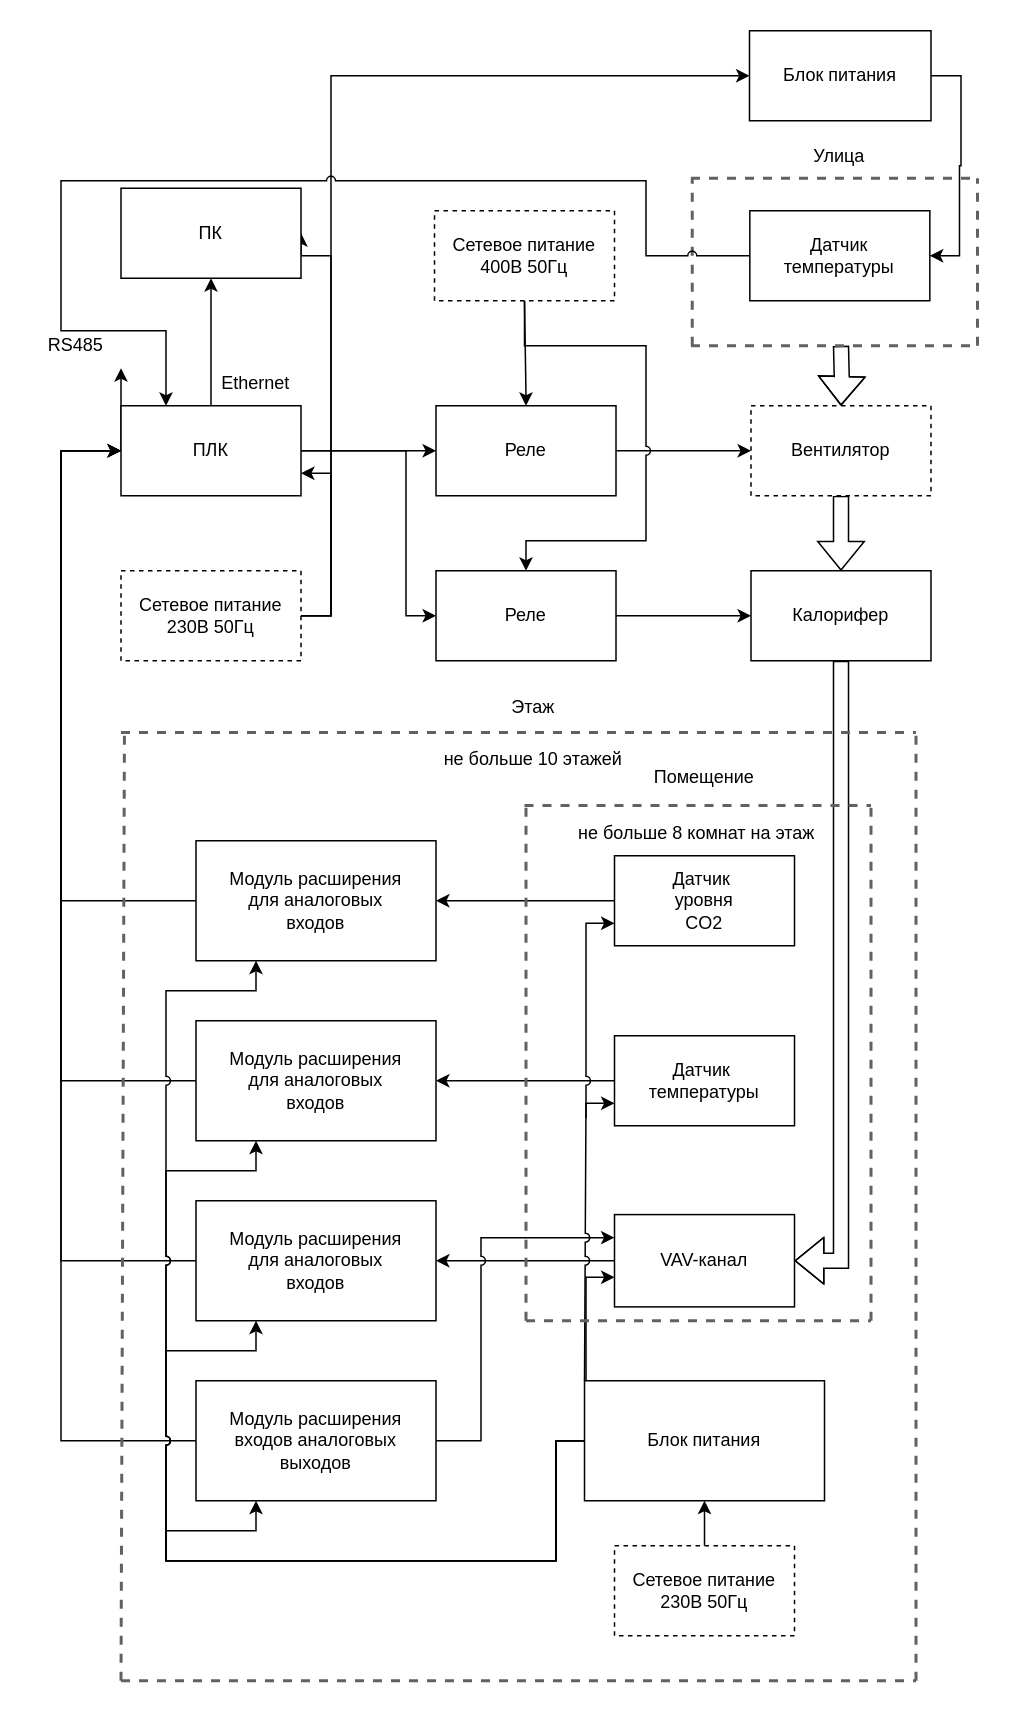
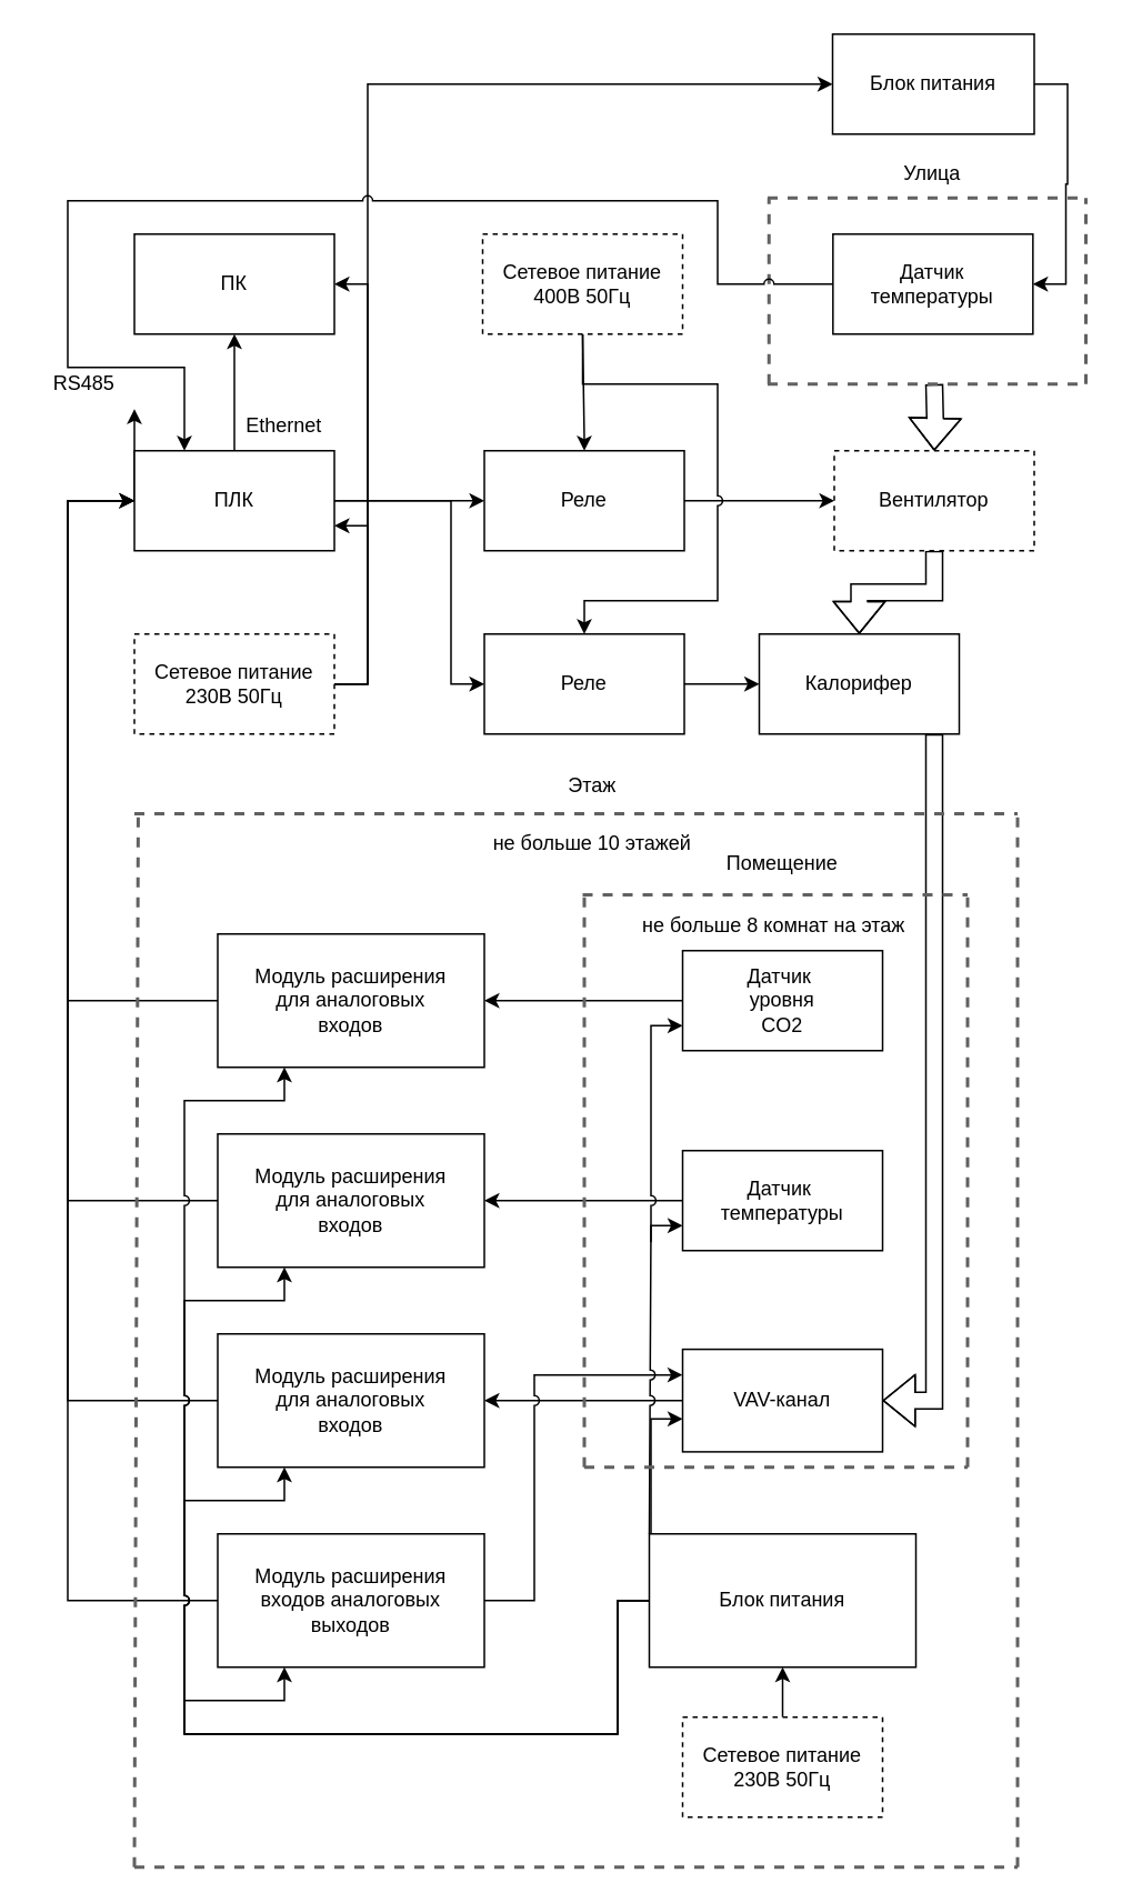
- <mxCell id="19" value="ПК" style="rounded=0;whiteSpace=wrap;html=1;" parent="1" vertex="1"><mxGeometry x="80" y="125" width="120" height="60" as="geometry" /></mxCell>
+ <mxCell id="19" value="ПК" style="rounded=0;whiteSpace=wrap;html=1;" parent="1" vertex="1"><mxGeometry x="80" y="140" width="120" height="60" as="geometry" /></mxCell>
- <mxCell id="8" value="Калорифер" style="rounded=0;whiteSpace=wrap;html=1;" parent="1" vertex="1"><mxGeometry x="500" y="380" width="120" height="60" as="geometry" /></mxCell>
+ <mxCell id="8" value="Калорифер" style="rounded=0;whiteSpace=wrap;html=1;" parent="1" vertex="1"><mxGeometry x="455" y="380" width="120" height="60" as="geometry" /></mxCell>
